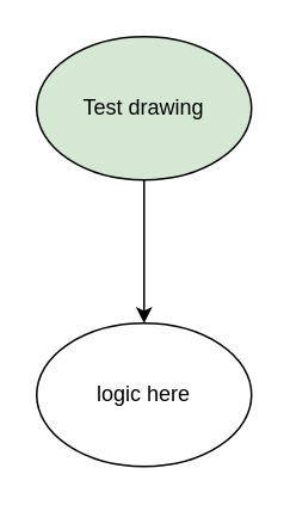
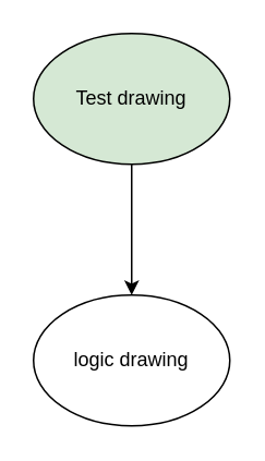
- <mxCell id="4" value="logic here" style="ellipse;whiteSpace=wrap;html=1;" vertex="1" parent="1"><mxGeometry x="20" y="180" width="120" height="80" as="geometry" /></mxCell>
+ <mxCell id="4" value="logic drawing" style="ellipse;whiteSpace=wrap;html=1;" vertex="1" parent="1"><mxGeometry x="20" y="180" width="120" height="80" as="geometry" /></mxCell>
